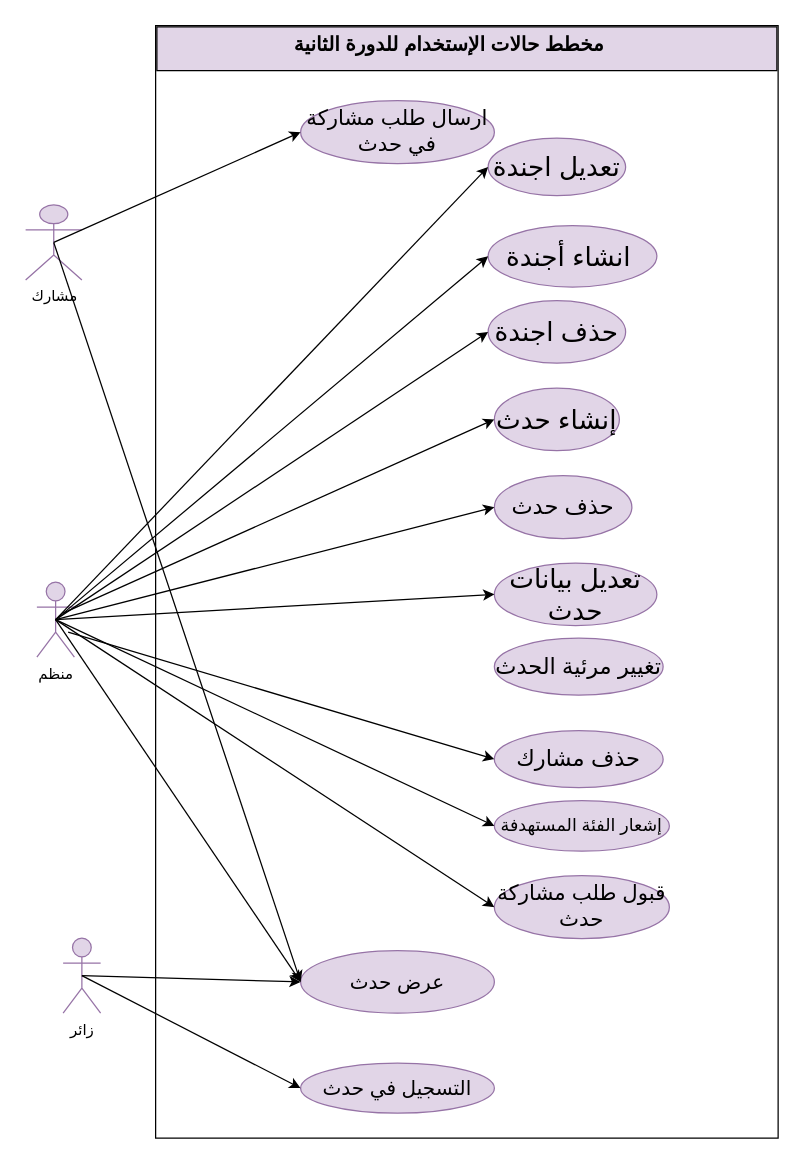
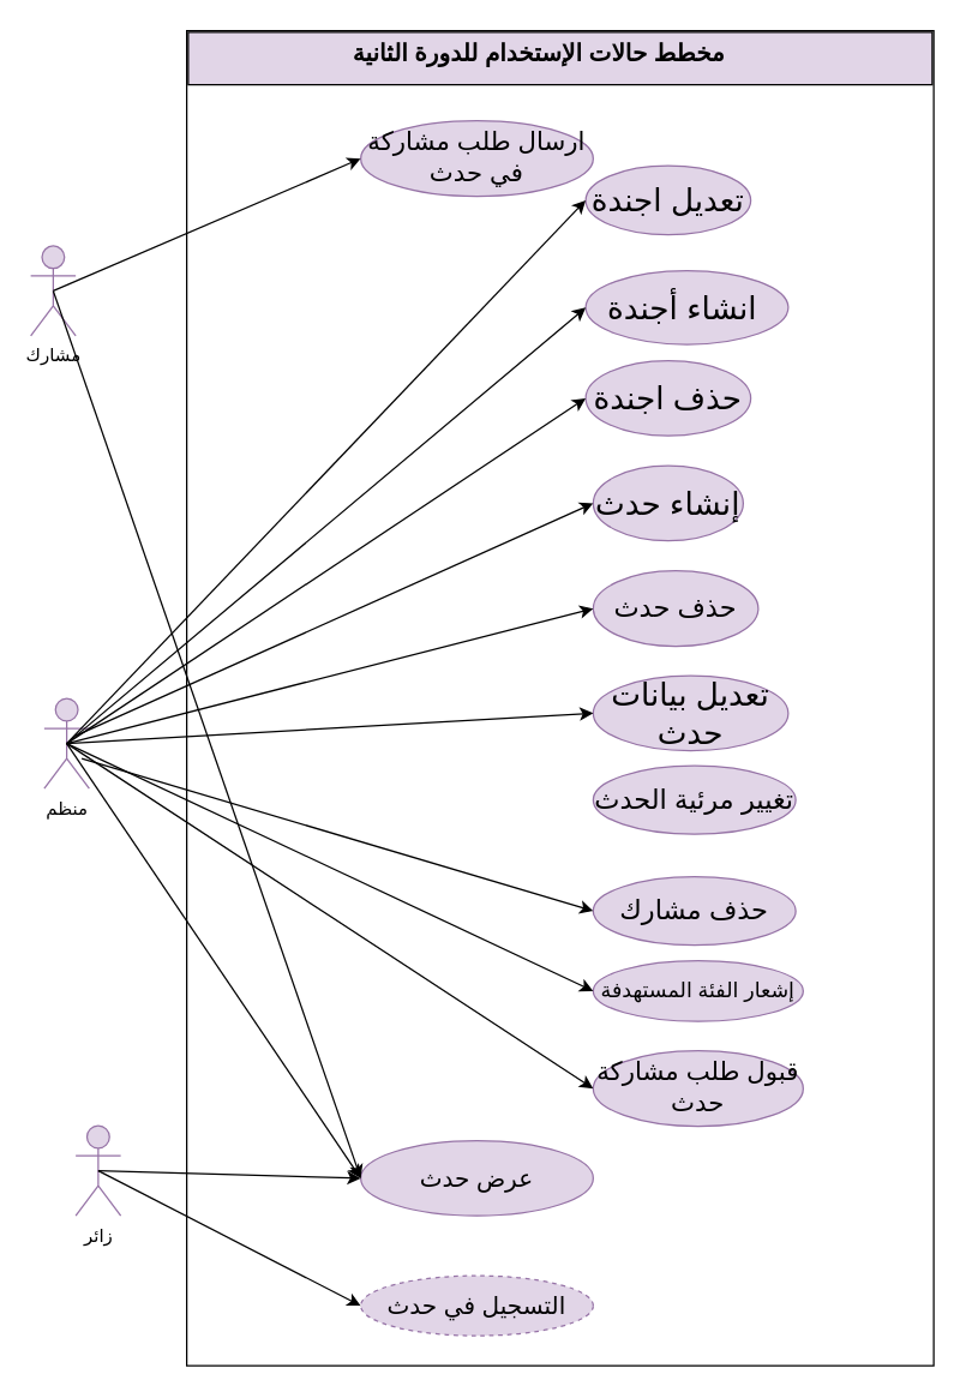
- <mxCell id="21" value="مشارك" style="shape=umlActor;verticalLabelPosition=bottom;verticalAlign=top;html=1;fillColor=#e1d5e7;strokeColor=#9673a6;" parent="1" vertex="1"><mxGeometry x="20" y="163.45" width="45" height="60" as="geometry" /></mxCell>
+ <mxCell id="21" value="مشارك" style="shape=umlActor;verticalLabelPosition=bottom;verticalAlign=top;html=1;fillColor=#e1d5e7;strokeColor=#9673a6;" parent="1" vertex="1"><mxGeometry x="20" y="163.45" width="30" height="60" as="geometry" /></mxCell>
- <mxCell id="6" value="&lt;span style=&quot;text-align: left&quot;&gt;&lt;font style=&quot;font-size: 16px&quot;&gt;التسجيل في حدث&lt;/font&gt;&lt;/span&gt;" style="ellipse;whiteSpace=wrap;html=1;fillColor=#e1d5e7;strokeColor=#9673a6;" parent="2" vertex="1"><mxGeometry x="118" y="740" width="155" height="40" as="geometry" /></mxCell>
+ <mxCell id="6" value="&lt;span style=&quot;text-align: left&quot;&gt;&lt;font style=&quot;font-size: 16px&quot;&gt;التسجيل في حدث&lt;/font&gt;&lt;/span&gt;" style="ellipse;whiteSpace=wrap;html=1;fillColor=#e1d5e7;strokeColor=#9673a6;dashed=1;" parent="2" vertex="1"><mxGeometry x="118" y="740" width="155" height="40" as="geometry" /></mxCell>
